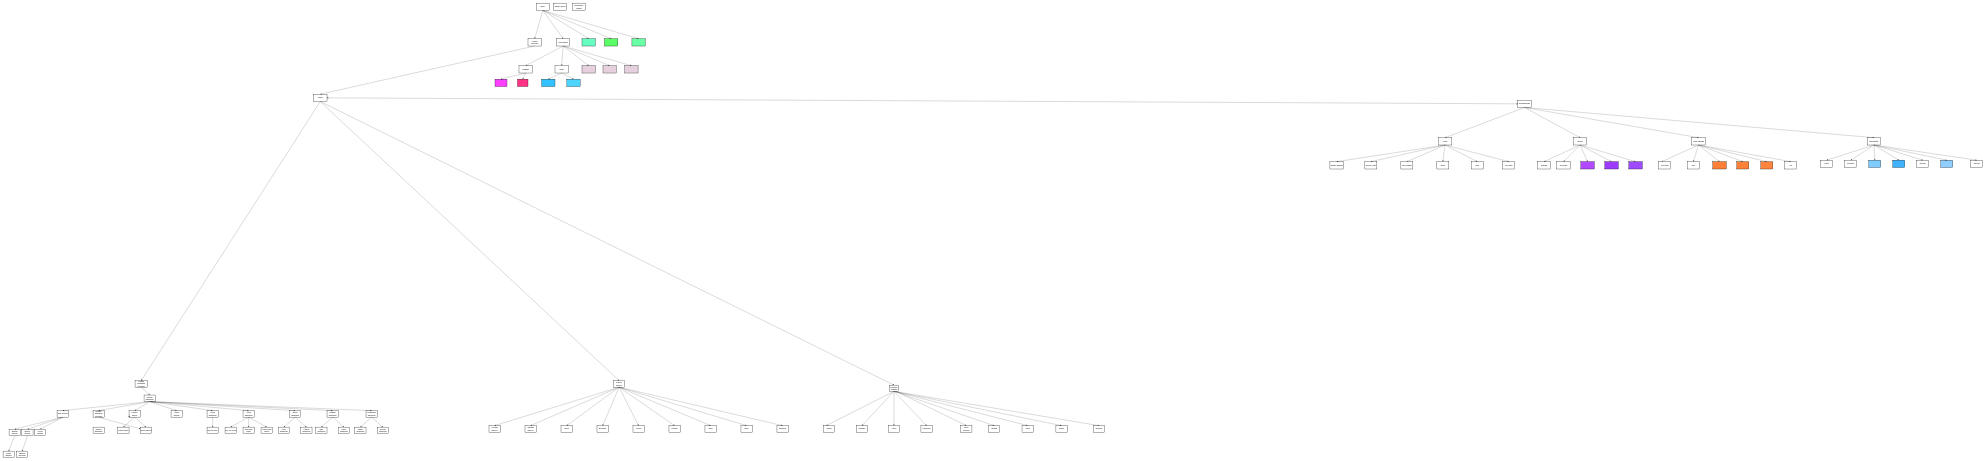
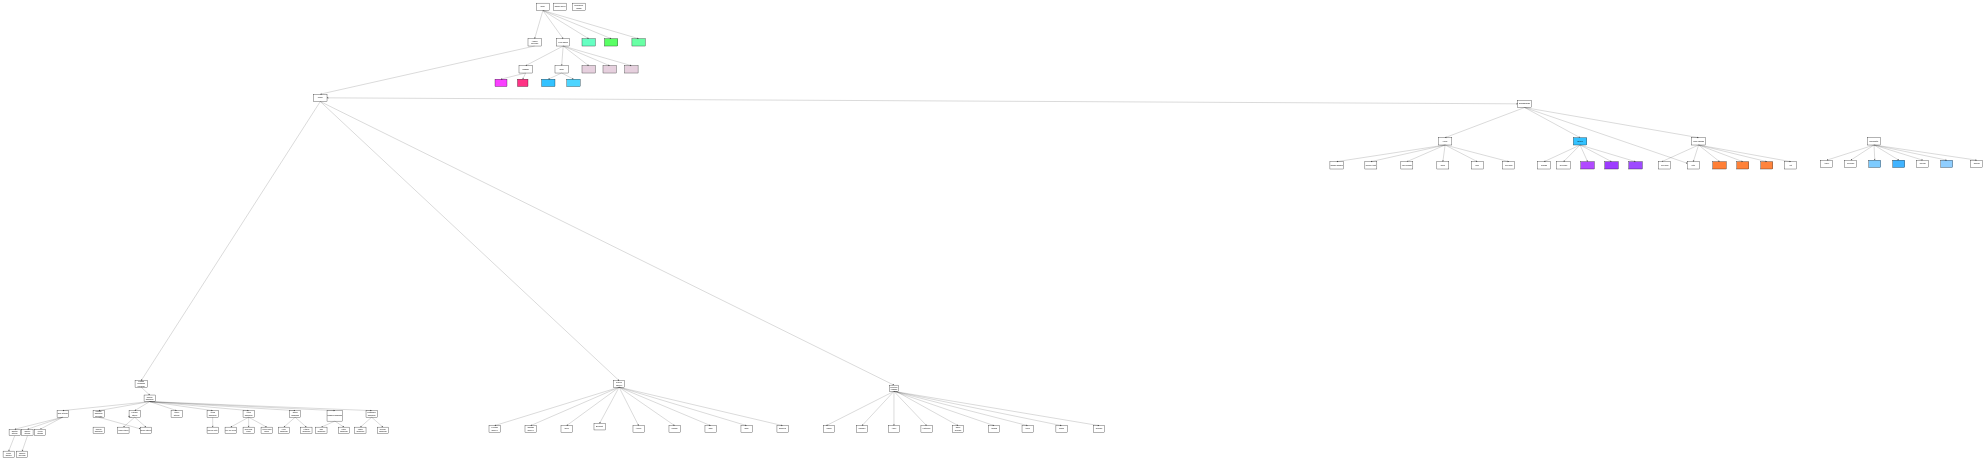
- <mxCell id="92" value="" style="endArrow=classic;html=1;rounded=0;exitX=0.5;exitY=1;exitDx=0;exitDy=0;entryX=0.5;entryY=0;entryDx=0;entryDy=0;" edge="1" parent="1" source="84" target="87"><mxGeometry width="50" height="50" relative="1" as="geometry"><mxPoint x="10460" y="1097" as="sourcePoint" /><mxPoint x="10510" y="1047" as="targetPoint" /></mxGeometry></mxCell>
+ <mxCell id="92" value="" style="endArrow=classic;html=1;rounded=0;exitX=0.5;exitY=1;exitDx=0;exitDy=0;" edge="1" parent="1" source="84" target="145"><mxGeometry width="50" height="50" relative="1" as="geometry"><mxPoint x="10460" y="1097" as="sourcePoint" /><mxPoint x="10510" y="1047" as="targetPoint" /></mxGeometry></mxCell>
- <mxCell id="126" value="Seruya" style="whiteSpace=wrap;strokeWidth=2;" vertex="1" parent="1"><mxGeometry x="10490" y="917" width="90" height="49" as="geometry" /></mxCell>
+ <mxCell id="126" value="Seruya" style="whiteSpace=wrap;strokeWidth=2;fillColor=#33c2ff;" vertex="1" parent="1"><mxGeometry x="10490" y="917" width="90" height="49" as="geometry" /></mxCell>
- <mxCell id="18" value="Edward Ombimah" style="whiteSpace=wrap;strokeWidth=2;" vertex="1" parent="1"><mxGeometry x="2180" y="2737" width="75" height="44" as="geometry" /></mxCell>
+ <mxCell id="18" value="Edward Ombimah" style="whiteSpace=wrap;strokeWidth=2;" vertex="1" parent="1"><mxGeometry x="2180" y="2737" width="105" height="70" as="geometry" /></mxCell>
- <mxCell id="67" value="Benedict" style="whiteSpace=wrap;strokeWidth=2;" vertex="1" parent="1"><mxGeometry x="3980" y="2837" width="75" height="44" as="geometry" /></mxCell>
+ <mxCell id="67" value="Benedict" style="whiteSpace=wrap;strokeWidth=2;" vertex="1" parent="1"><mxGeometry x="3960" y="2822" width="75" height="44" as="geometry" /></mxCell>
- <mxCell id="112" value="Opiyo Odongo" style="whiteSpace=wrap;strokeWidth=2;" vertex="1" parent="1"><mxGeometry x="6405" y="2837" width="75" height="44" as="geometry" /></mxCell>
+ <mxCell id="112" value="Opiyo Odongo" style="whiteSpace=wrap;strokeWidth=2;" vertex="1" parent="1"><mxGeometry x="6350" y="2837" width="75" height="44" as="geometry" /></mxCell>
